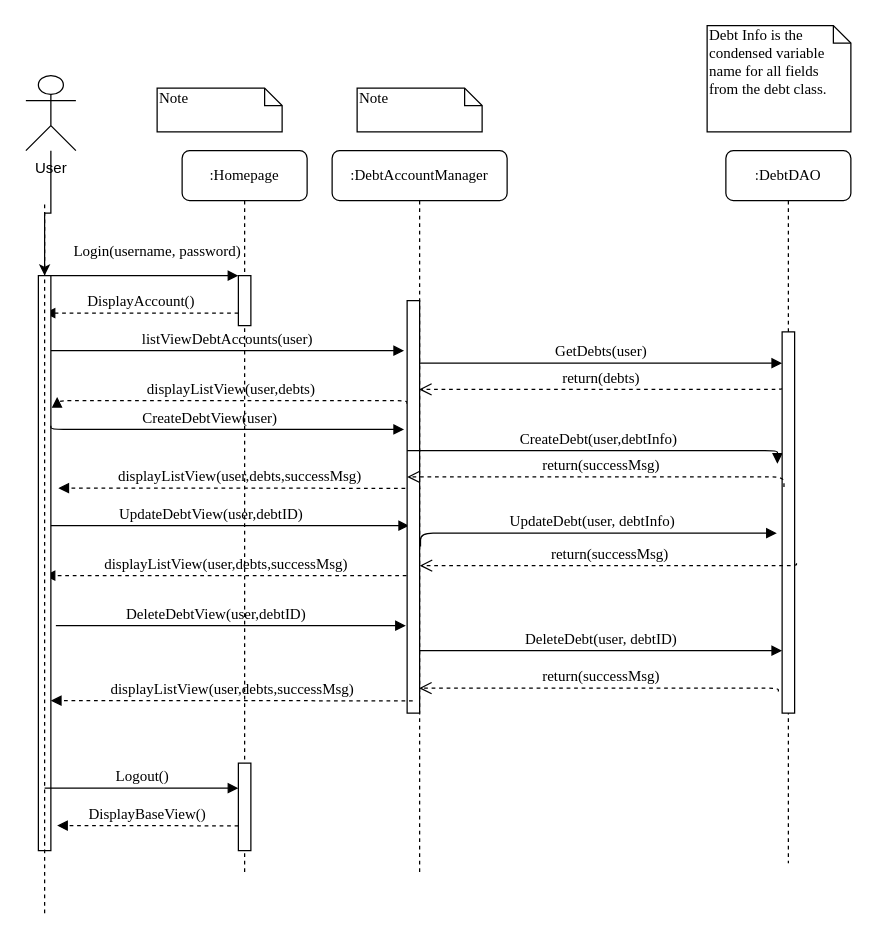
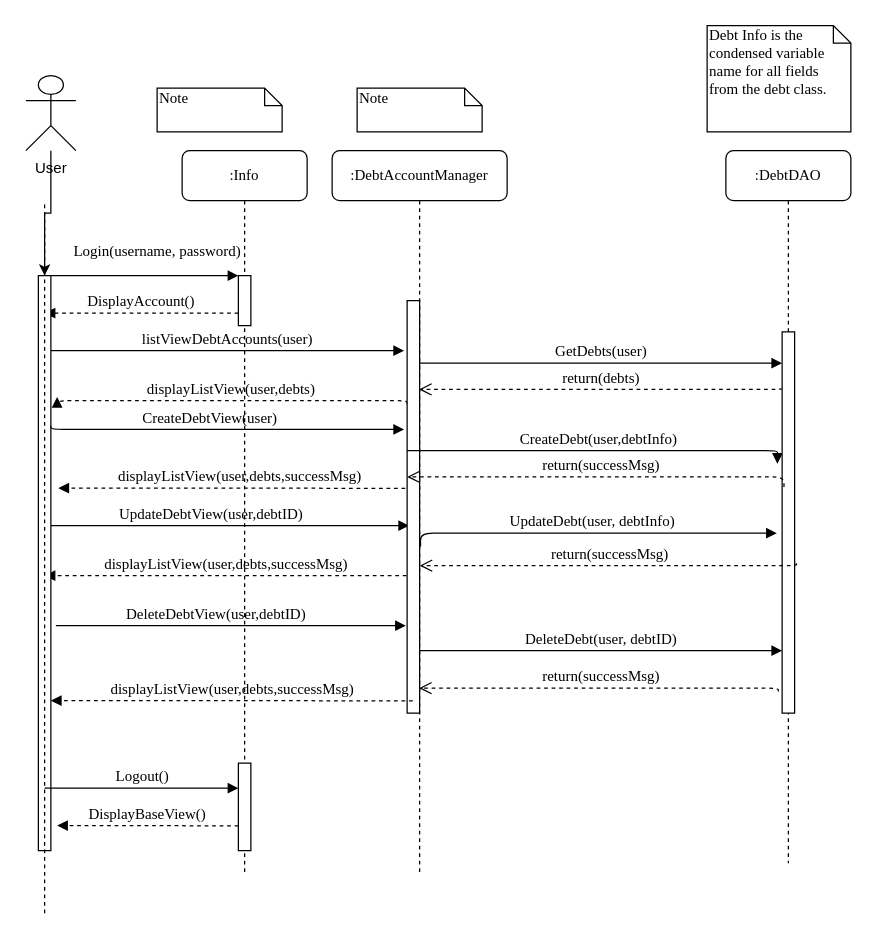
- <mxCell id="2" value=":Homepage" style="shape=umlLifeline;perimeter=lifelinePerimeter;whiteSpace=wrap;html=1;container=1;collapsible=0;recursiveResize=0;outlineConnect=0;rounded=1;shadow=0;comic=0;labelBackgroundColor=none;strokeWidth=1;fontFamily=Verdana;fontSize=12;align=center;" parent="1" vertex="1"><mxGeometry x="145" y="120" width="100" height="580" as="geometry" /></mxCell>
+ <mxCell id="2" value=":Info" style="shape=umlLifeline;perimeter=lifelinePerimeter;whiteSpace=wrap;html=1;container=1;collapsible=0;recursiveResize=0;outlineConnect=0;rounded=1;shadow=0;comic=0;labelBackgroundColor=none;strokeWidth=1;fontFamily=Verdana;fontSize=12;align=center;" parent="1" vertex="1"><mxGeometry x="145" y="120" width="100" height="580" as="geometry" /></mxCell>
